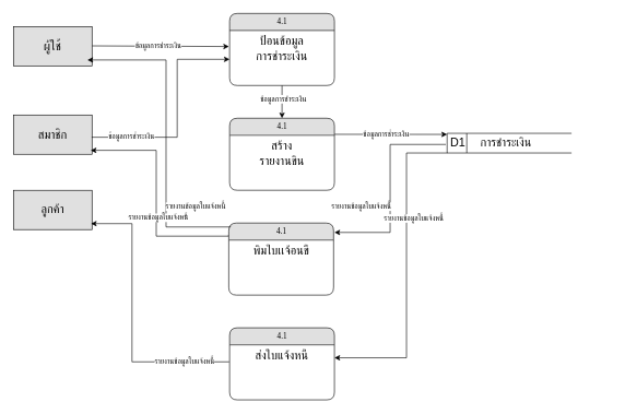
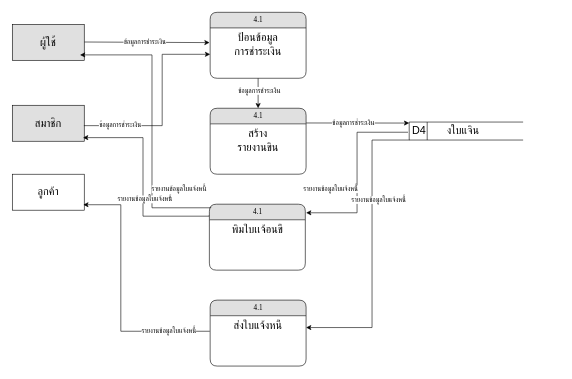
- <mxCell id="18" value="&lt;font style=&quot;font-size: 18px;&quot;&gt;D1&lt;/font&gt;" style="html=1;dashed=0;whiteSpace=wrap;shape=mxgraph.dfd.dataStoreID;align=left;spacingLeft=3;points=[[0,0],[0.5,0],[1,0],[0,0.5],[1,0.5],[0,1],[0.5,1],[1,1]];container=0;" vertex="1" parent="17"><mxGeometry width="190" height="30" as="geometry" /></mxCell>
+ <mxCell id="18" value="&lt;font style=&quot;font-size: 18px;&quot;&gt;D4&lt;/font&gt;" style="html=1;dashed=0;whiteSpace=wrap;shape=mxgraph.dfd.dataStoreID;align=left;spacingLeft=3;points=[[0,0],[0.5,0],[1,0],[0,0.5],[1,0.5],[0,1],[0.5,1],[1,1]];container=0;" vertex="1" parent="17"><mxGeometry width="190" height="30" as="geometry" /></mxCell>
- <mxCell id="19" value="&lt;font style=&quot;font-size: 18px;&quot;&gt;การชำระเงิน&lt;/font&gt;" style="text;strokeColor=none;align=center;fillColor=none;html=1;verticalAlign=middle;whiteSpace=wrap;rounded=0;" vertex="1" parent="17"><mxGeometry x="-10" width="200" height="30" as="geometry" /></mxCell>
+ <mxCell id="19" value="&lt;font style=&quot;font-size: 18px;&quot;&gt;งใบแจิน&lt;/font&gt;" style="text;strokeColor=none;align=center;fillColor=none;html=1;verticalAlign=middle;whiteSpace=wrap;rounded=0;" vertex="1" parent="17"><mxGeometry x="-10" width="200" height="30" as="geometry" /></mxCell>
- <mxCell id="5" value="&lt;span style=&quot;font-size: 18px;&quot;&gt;ลูกค้า&lt;/span&gt;" style="rounded=0;whiteSpace=wrap;html=1;fillColor=#e0e0e0;" parent="1" vertex="1"><mxGeometry x="20" y="290" width="120" height="60" as="geometry" /></mxCell>
+ <mxCell id="5" value="&lt;span style=&quot;font-size: 18px;&quot;&gt;ลูกค้า&lt;/span&gt;" style="rounded=0;whiteSpace=wrap;html=1;" parent="1" vertex="1"><mxGeometry x="20" y="290" width="120" height="60" as="geometry" /></mxCell>
